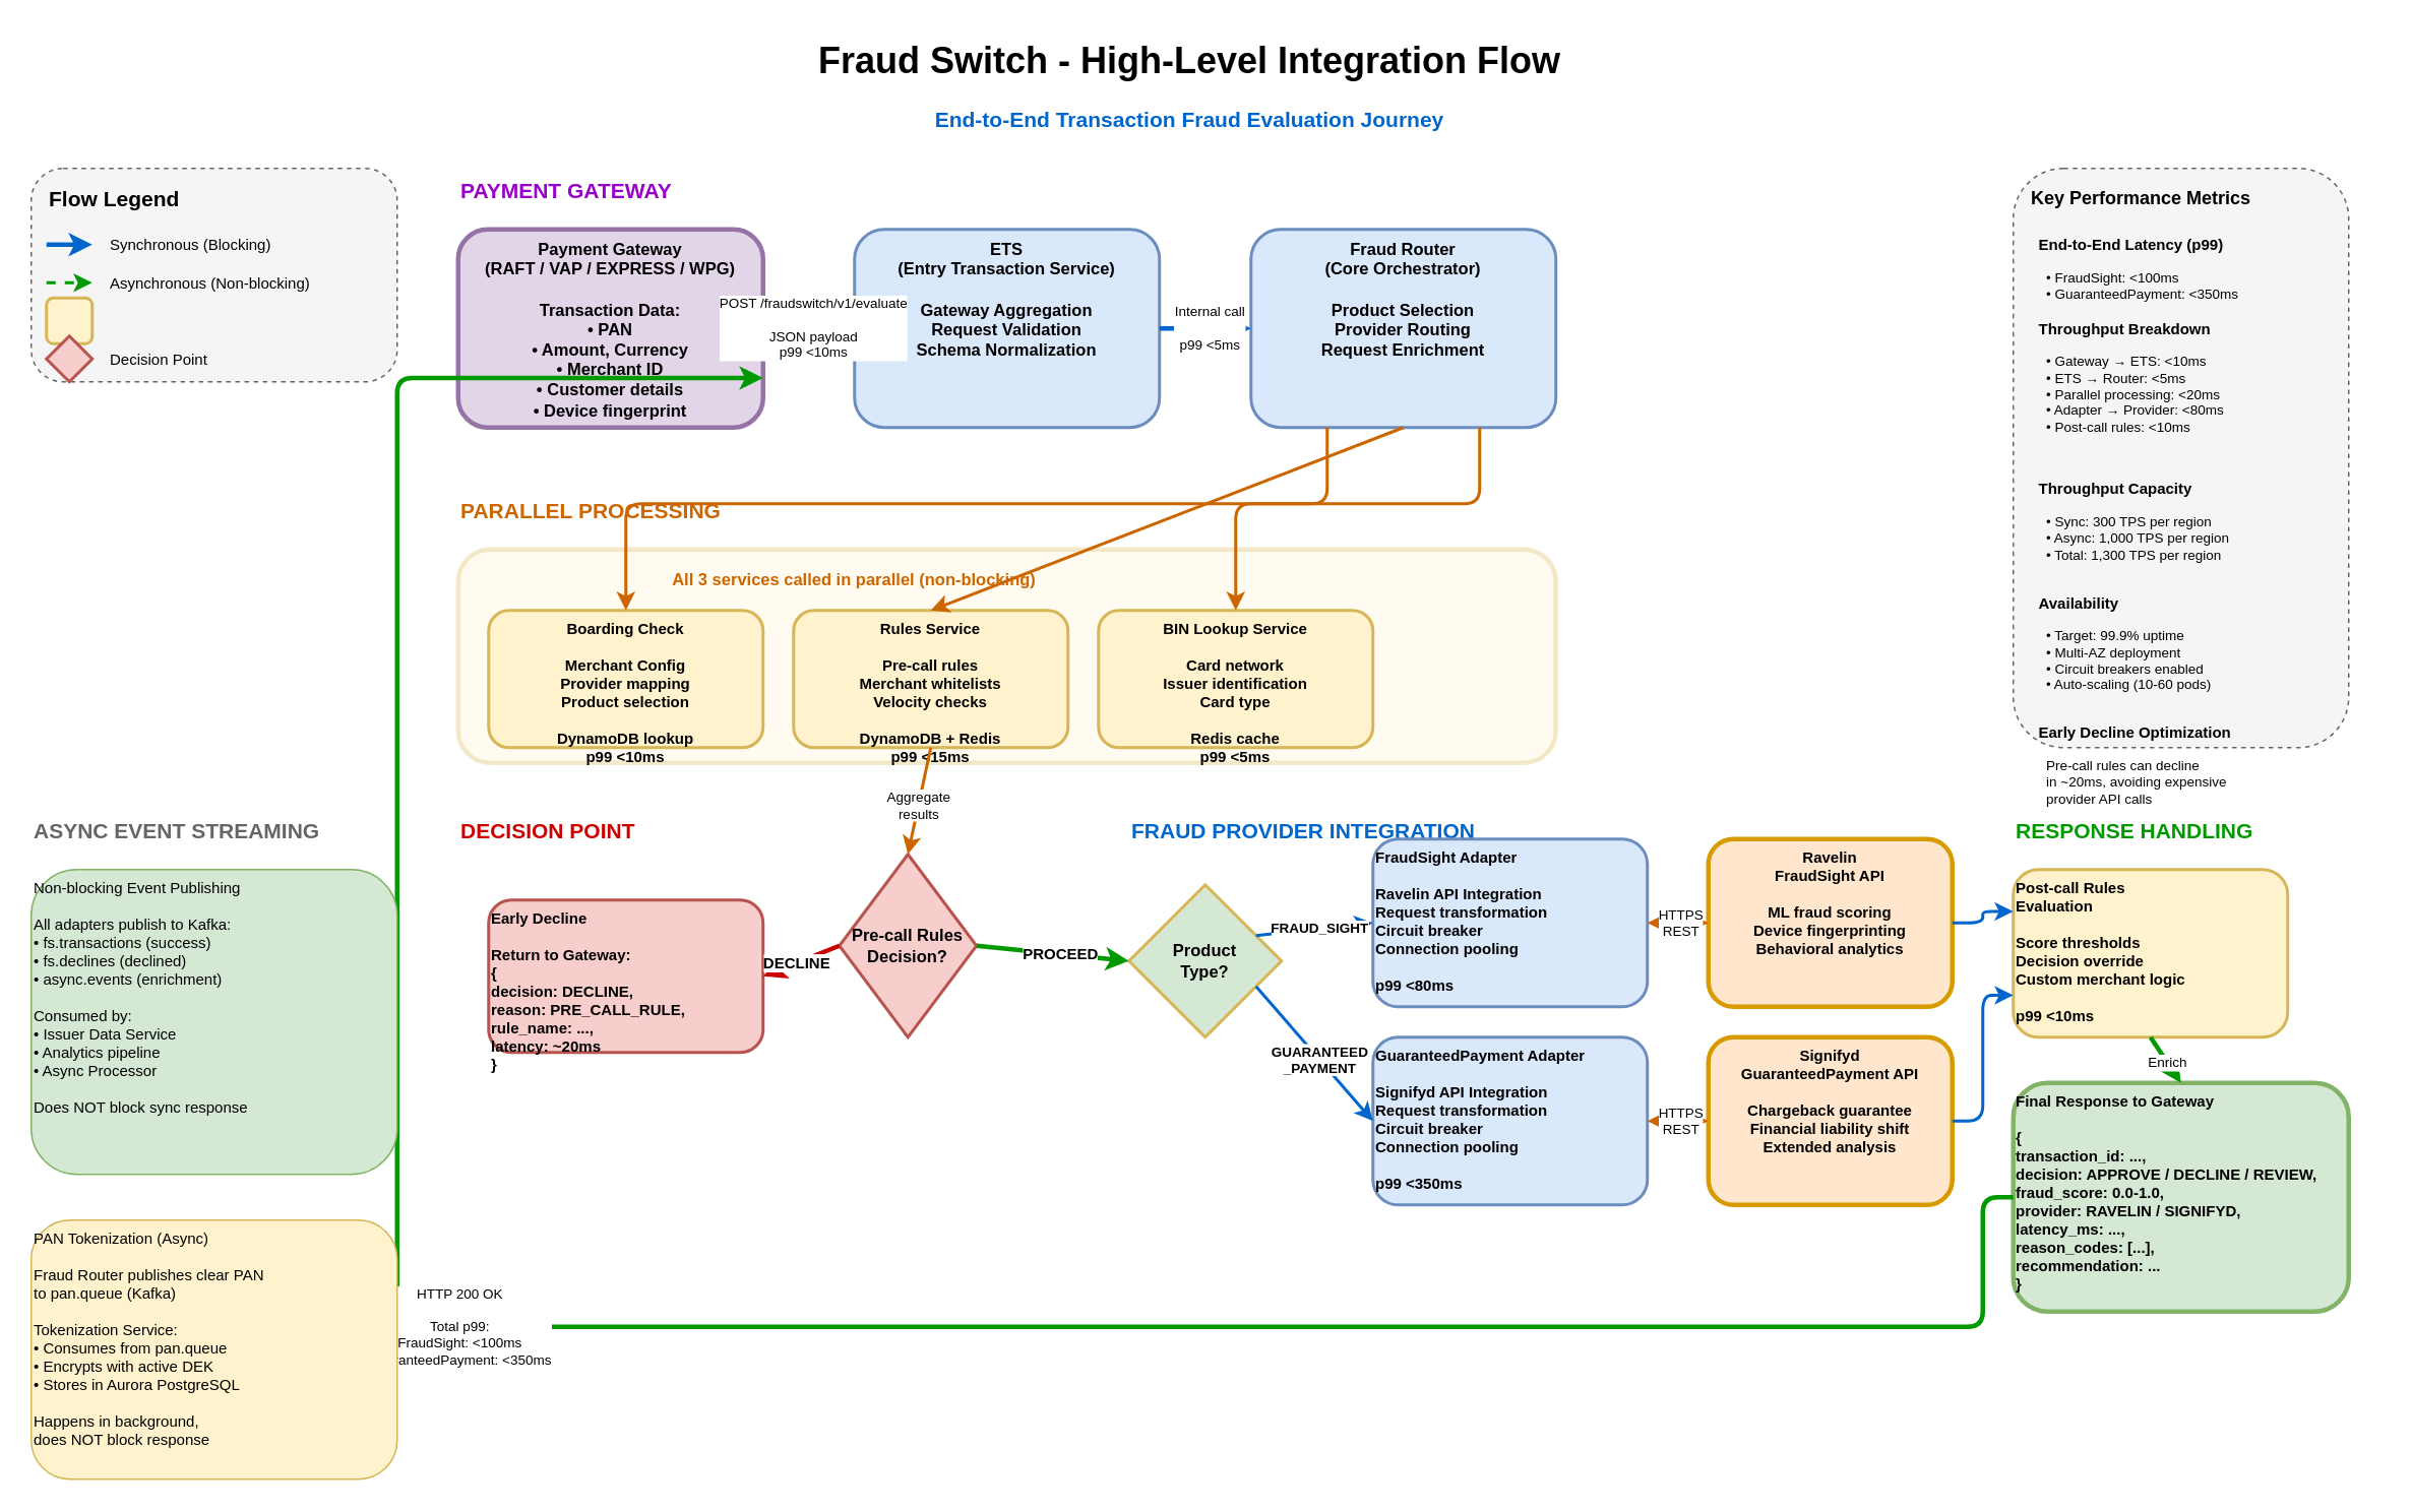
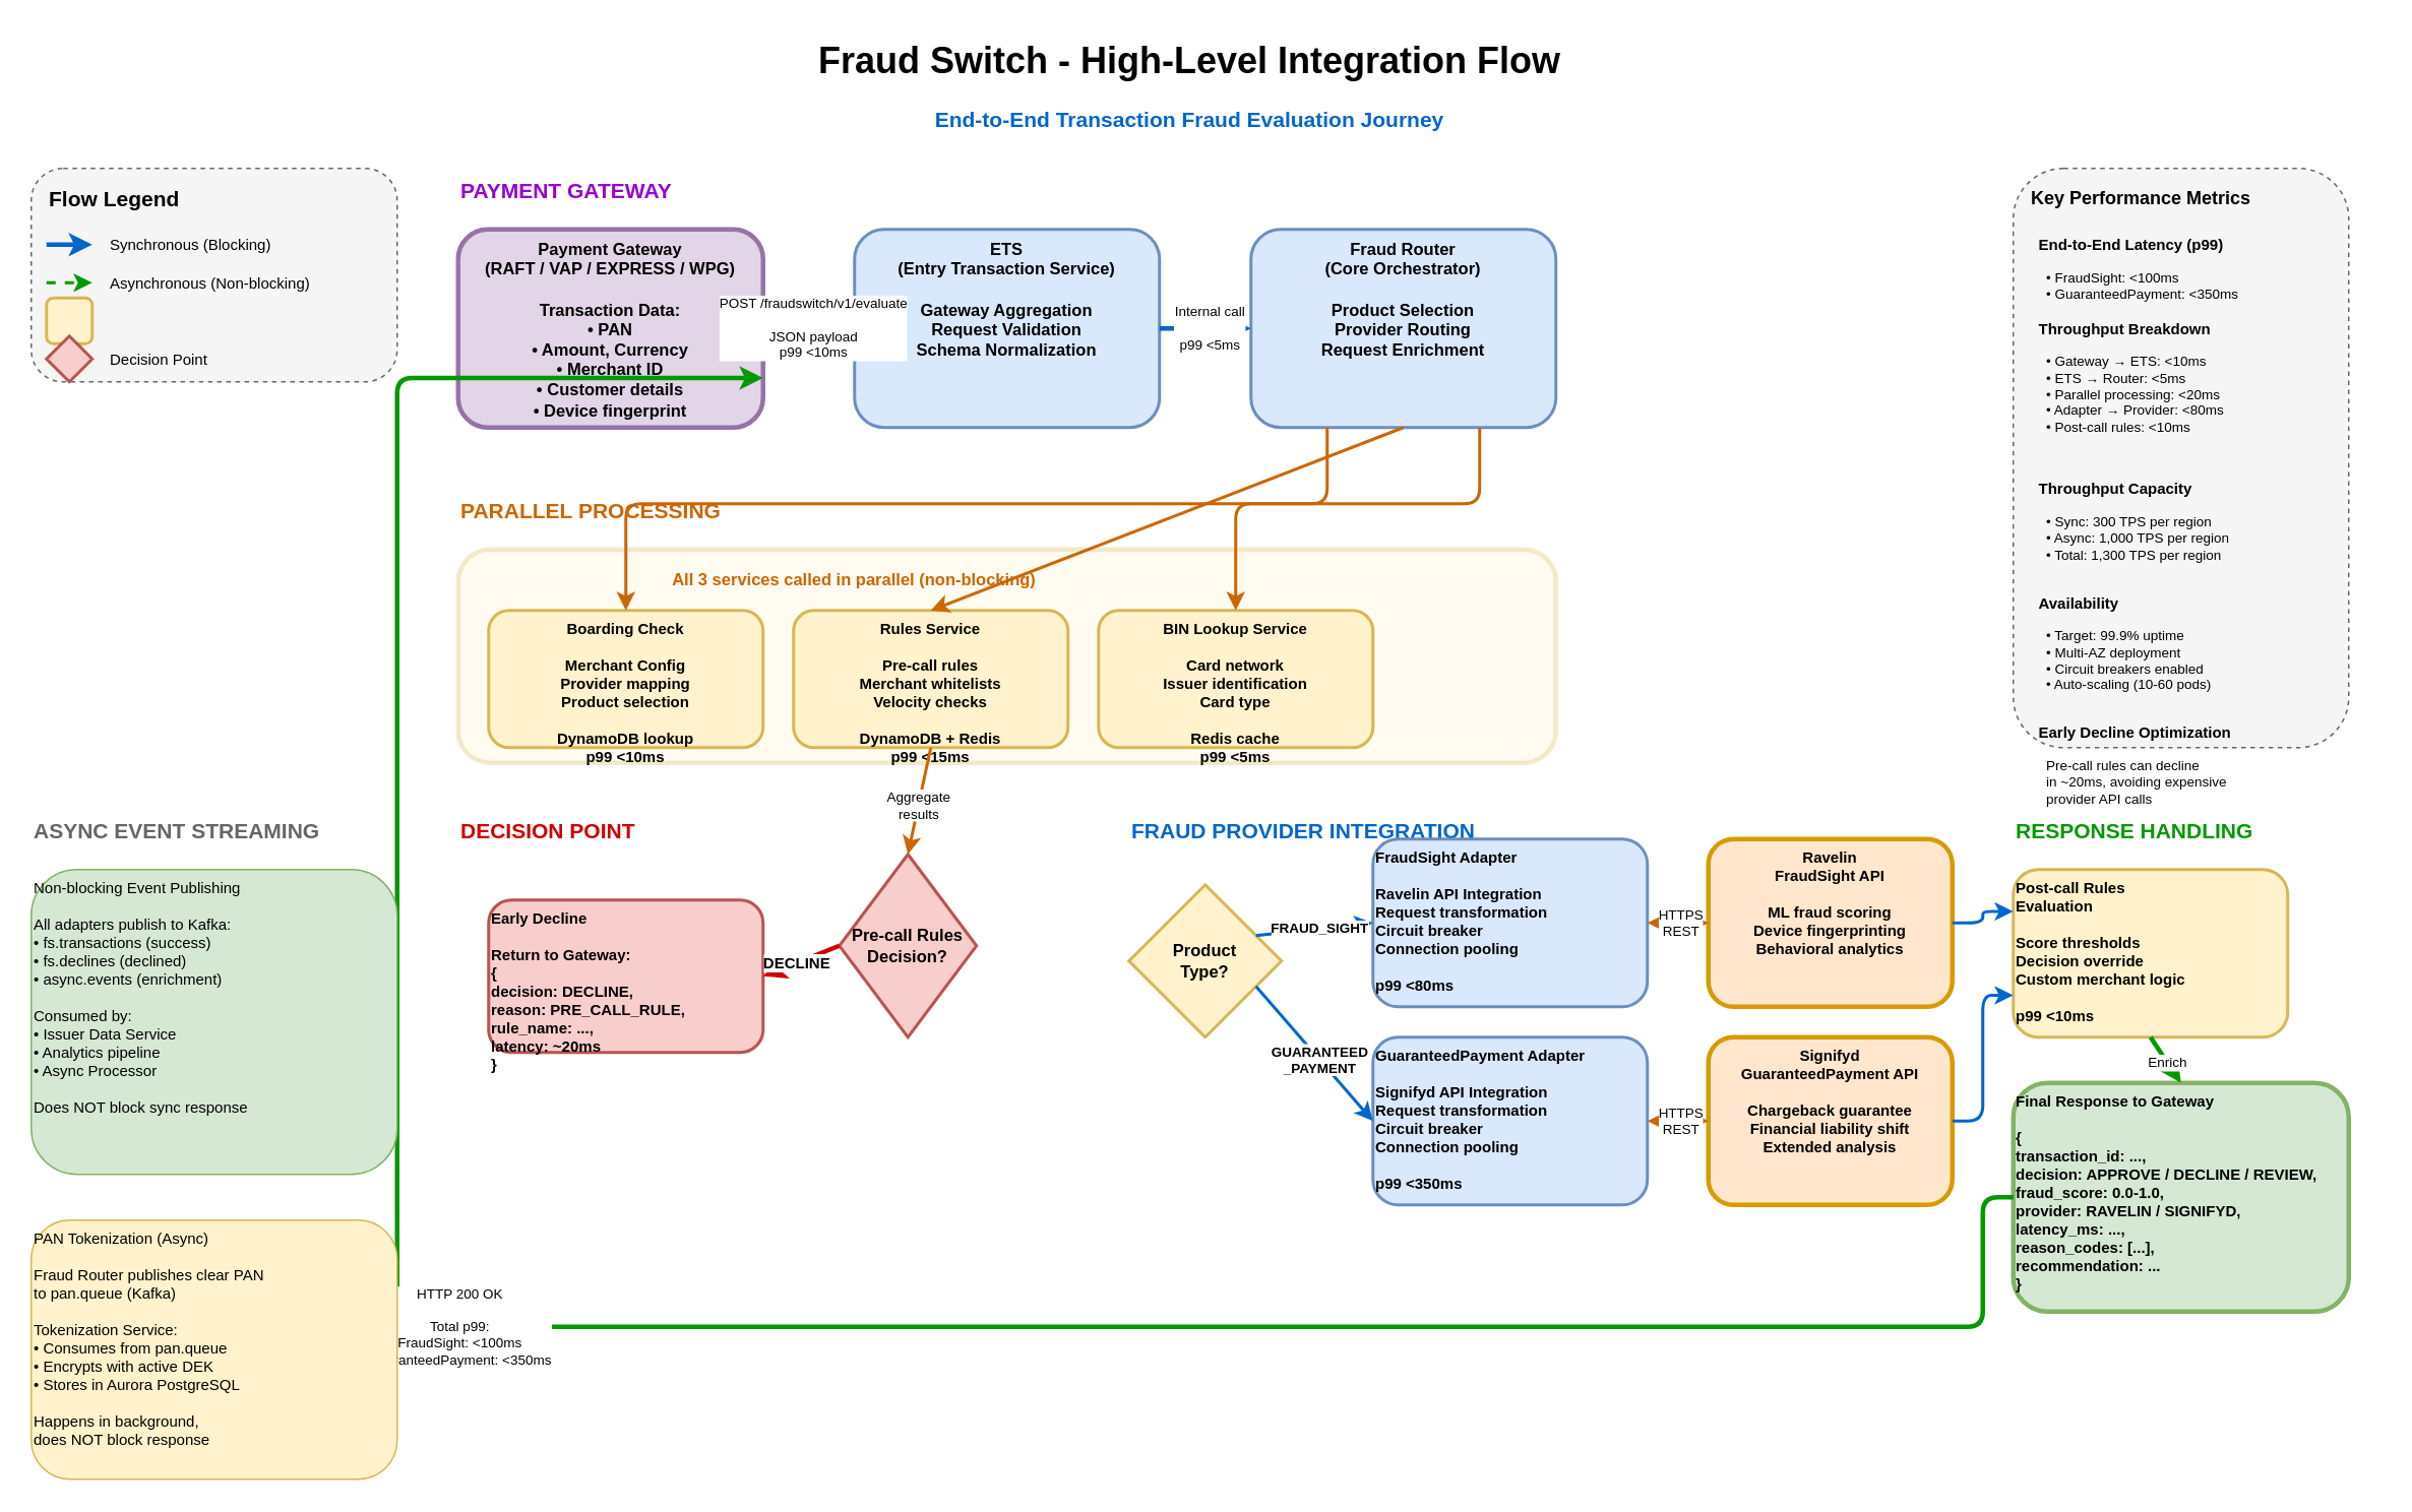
- <mxCell id="35" value="PROCEED" style="endArrow=classic;html=1;exitX=1;exitY=0.5;exitDx=0;exitDy=0;entryX=0;entryY=0.5;entryDx=0;entryDy=0;strokeWidth=3;strokeColor=#009900;fontSize=10;fontStyle=1;" edge="1" parent="1" source="29" target="34"><mxGeometry x="0.1" width="50" height="50" relative="1" as="geometry"><mxPoint x="680" y="650" as="sourcePoint" /><mxPoint x="730" y="600" as="targetPoint" /><mxPoint as="offset" /></mxGeometry></mxCell>
- <mxCell id="34" value="Product&#10;Type?" style="rhombus;whiteSpace=wrap;html=1;fillColor=#d5e8d4;strokeColor=#d6b656;fontStyle=1;fontSize=11;strokeWidth=2;" vertex="1" parent="1"><mxGeometry x="740" y="580" width="100" height="100" as="geometry" /></mxCell>
+ <mxCell id="34" value="Product&#10;Type?" style="rhombus;whiteSpace=wrap;html=1;fillColor=#fff2cc;strokeColor=#d6b656;fontStyle=1;fontSize=11;strokeWidth=2;" vertex="1" parent="1"><mxGeometry x="740" y="580" width="100" height="100" as="geometry" /></mxCell>
